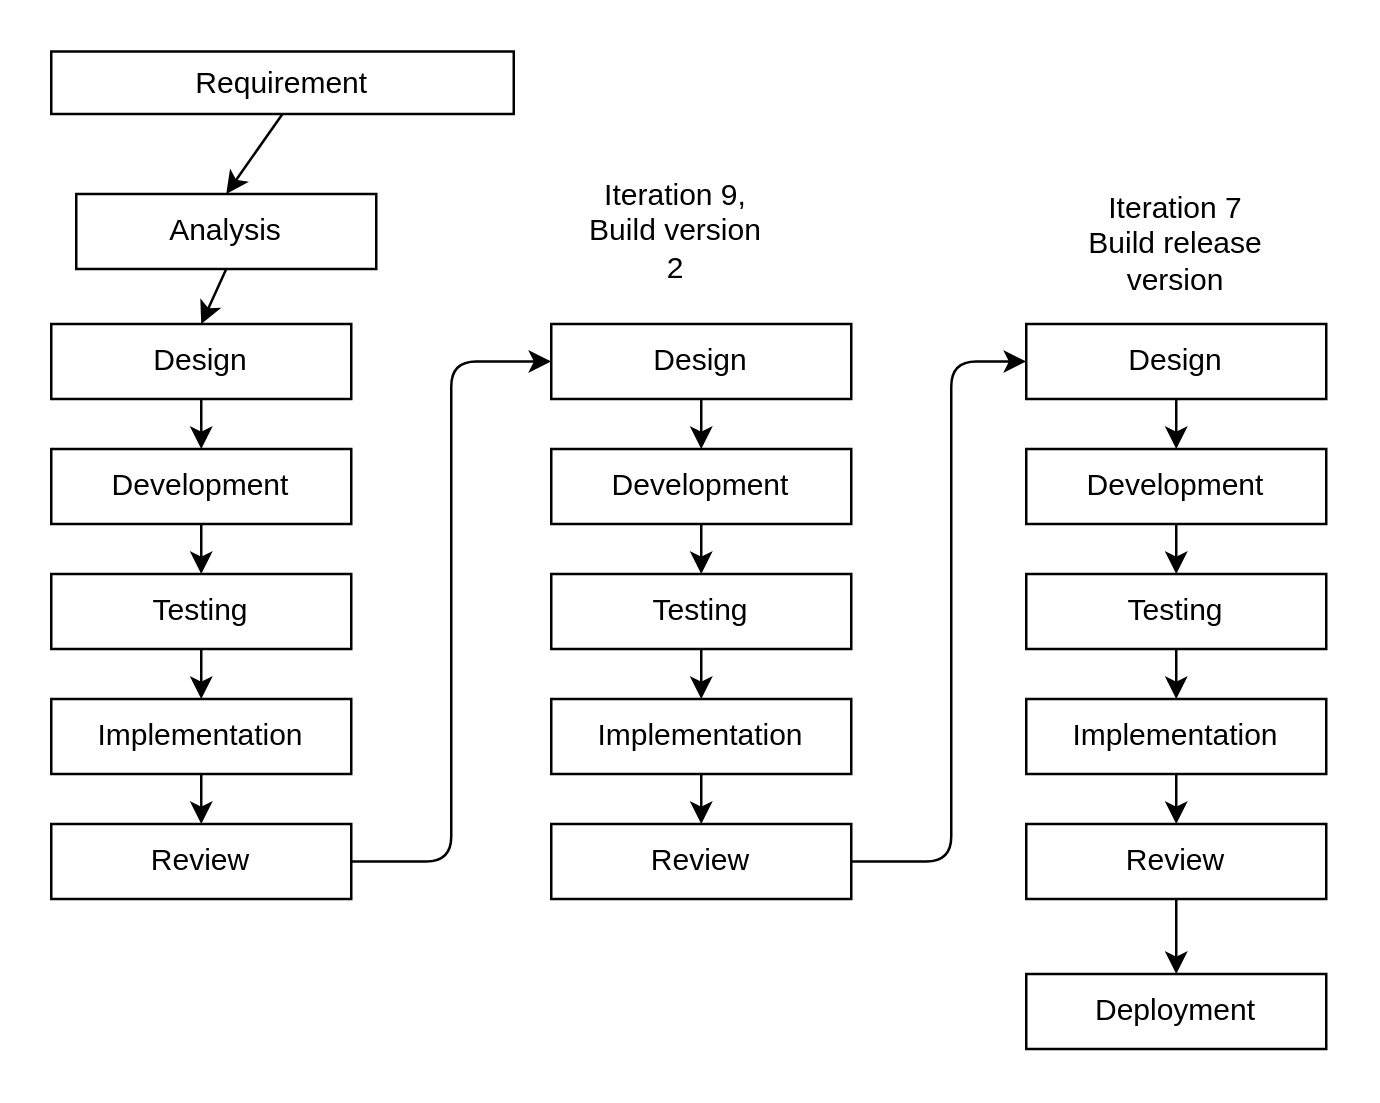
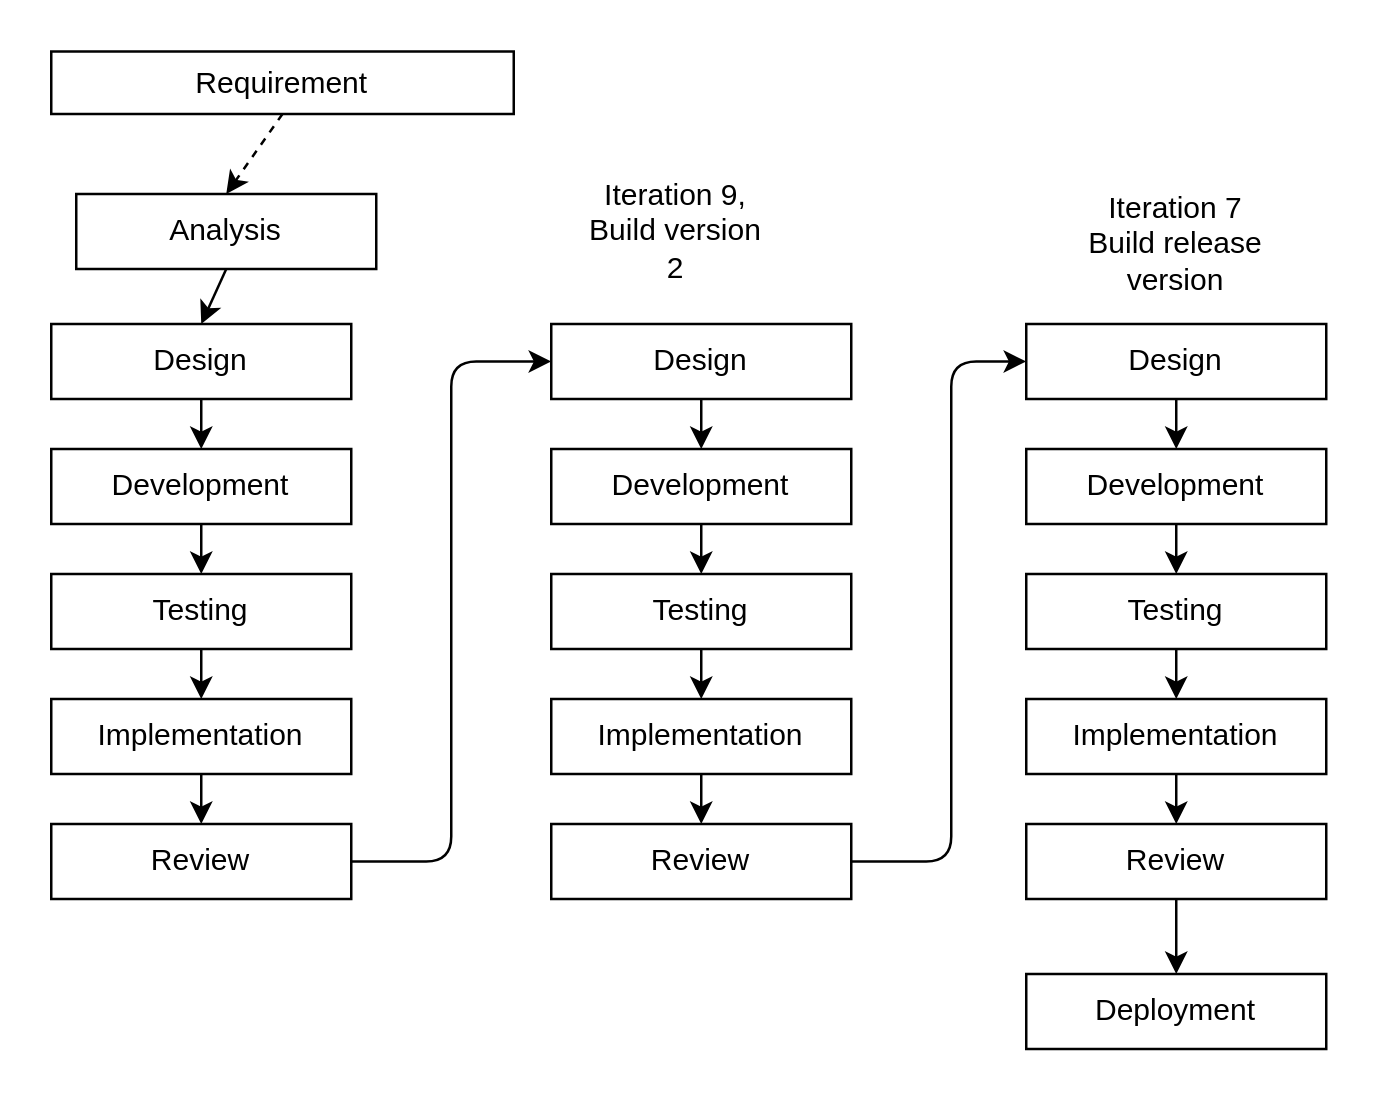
- <mxCell id="12" value="" style="endArrow=classic;html=1;entryX=0.5;entryY=0;entryDx=0;entryDy=0;exitX=0.5;exitY=1;exitDx=0;exitDy=0;" edge="1" parent="1" source="2" target="3"><mxGeometry width="50" height="50" relative="1" as="geometry"><mxPoint x="70" y="89" as="sourcePoint" /><mxPoint x="120" y="39" as="targetPoint" /></mxGeometry></mxCell>
+ <mxCell id="12" value="" style="endArrow=classic;html=1;entryX=0.5;entryY=0;entryDx=0;entryDy=0;exitX=0.5;exitY=1;exitDx=0;exitDy=0;dashed=1;" edge="1" parent="1" source="2" target="3"><mxGeometry width="50" height="50" relative="1" as="geometry"><mxPoint x="70" y="89" as="sourcePoint" /><mxPoint x="120" y="39" as="targetPoint" /></mxGeometry></mxCell>
